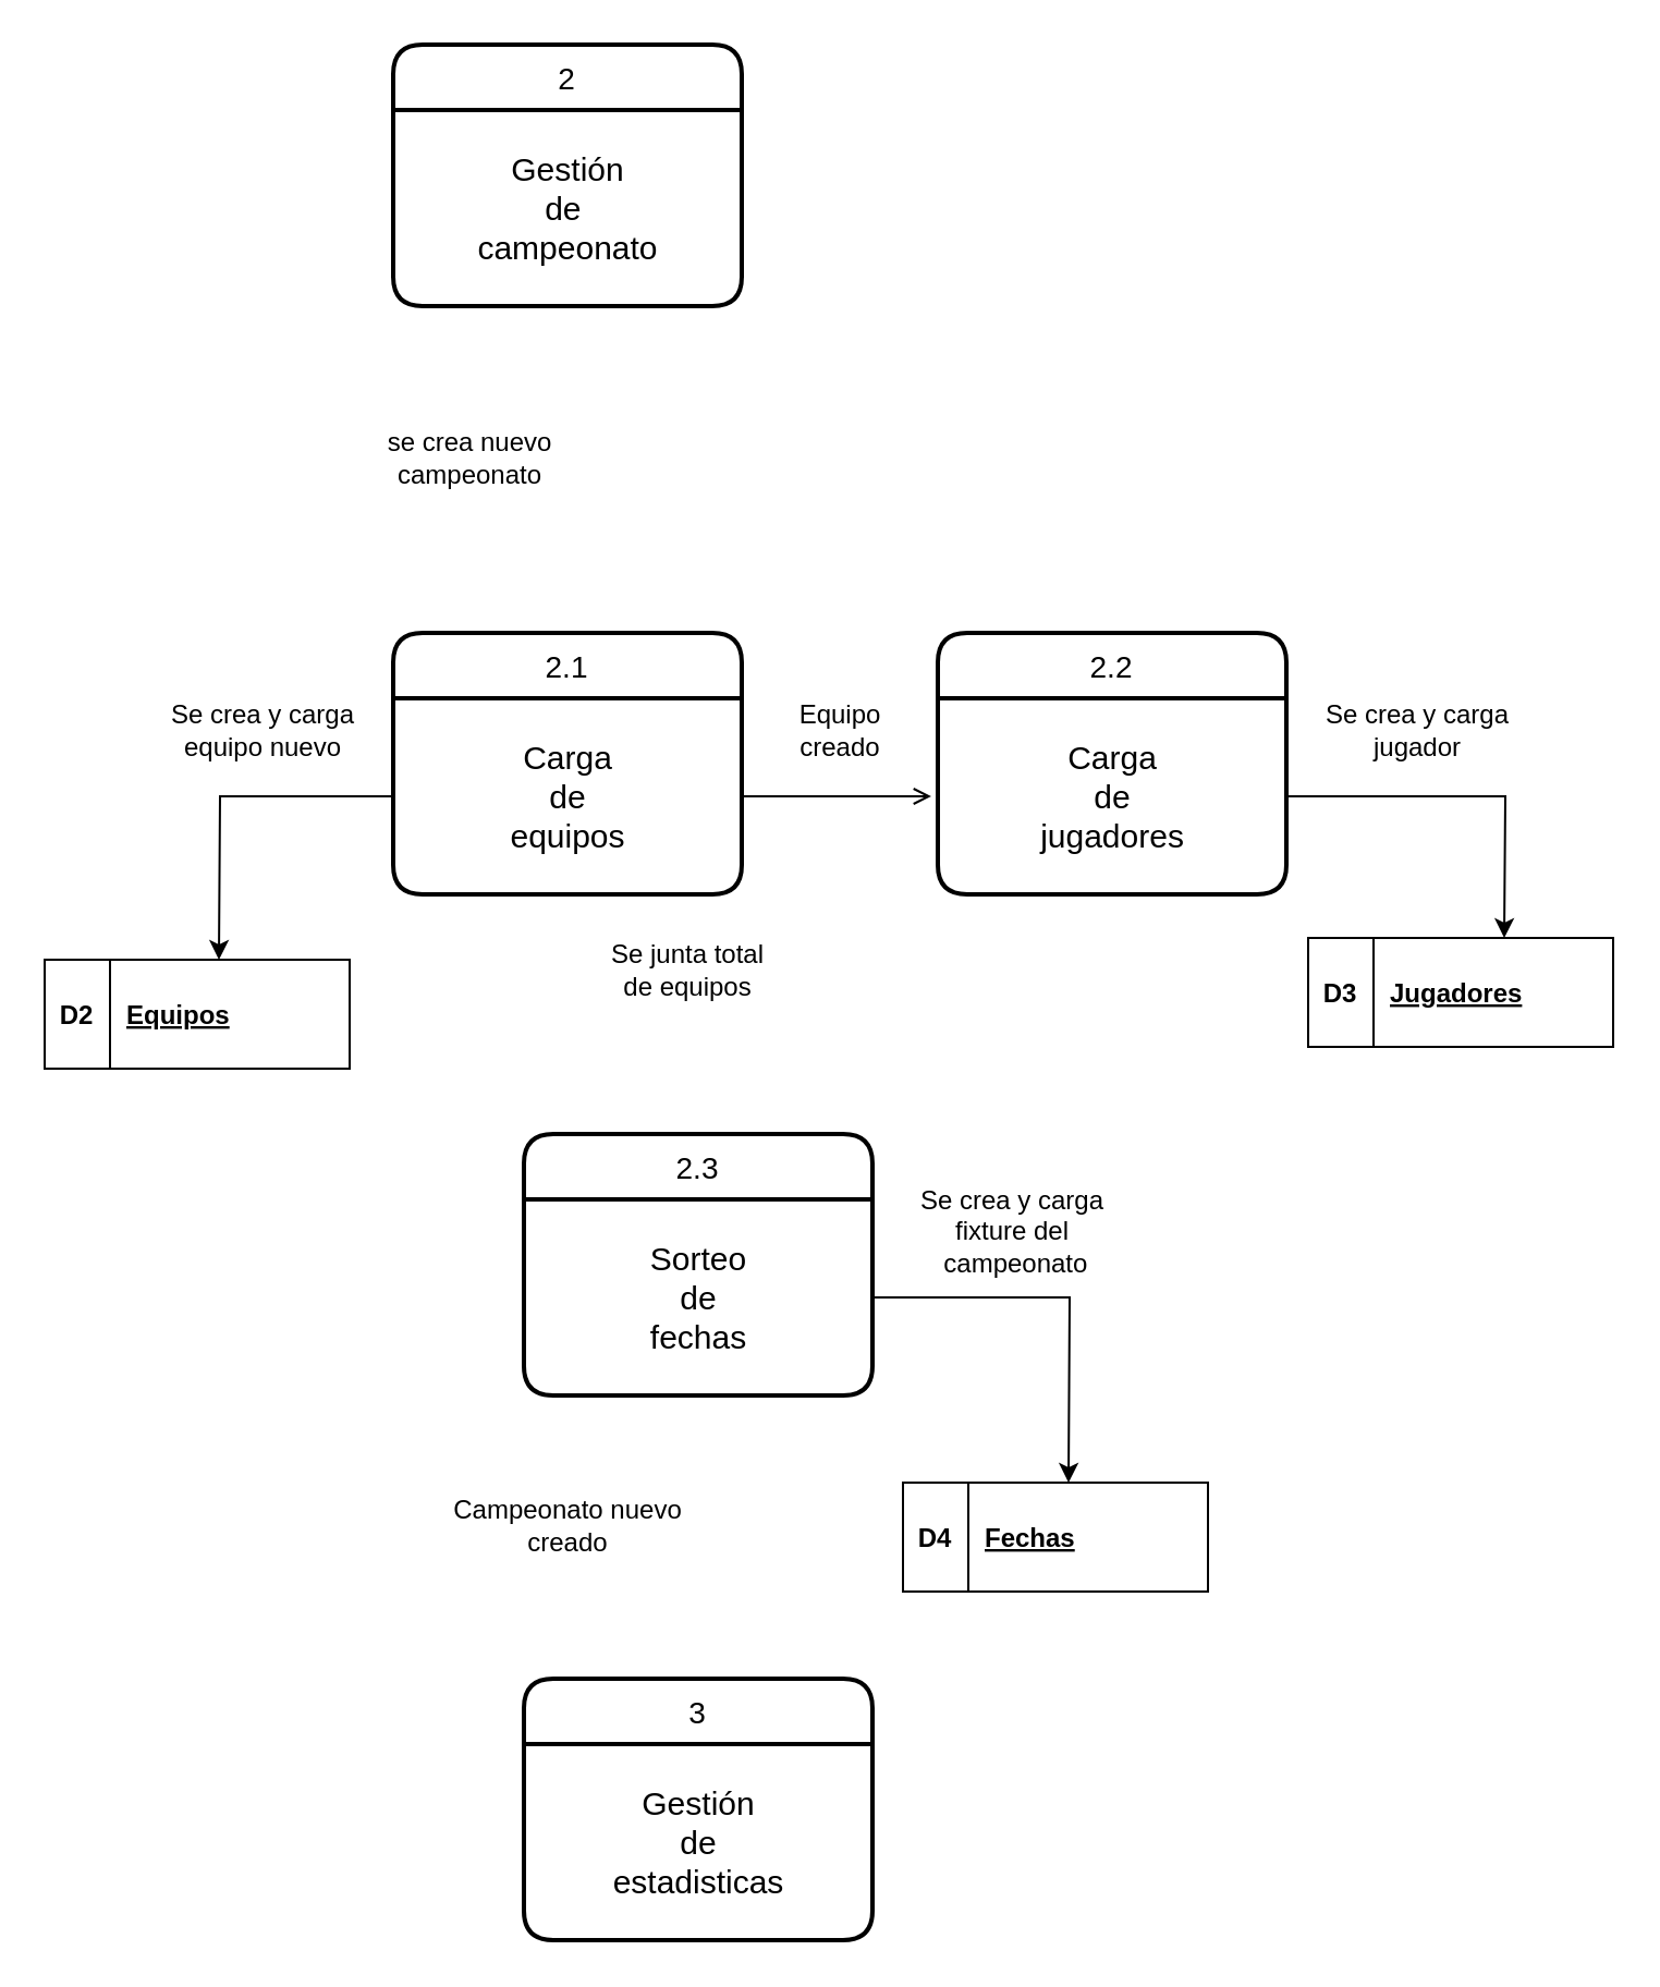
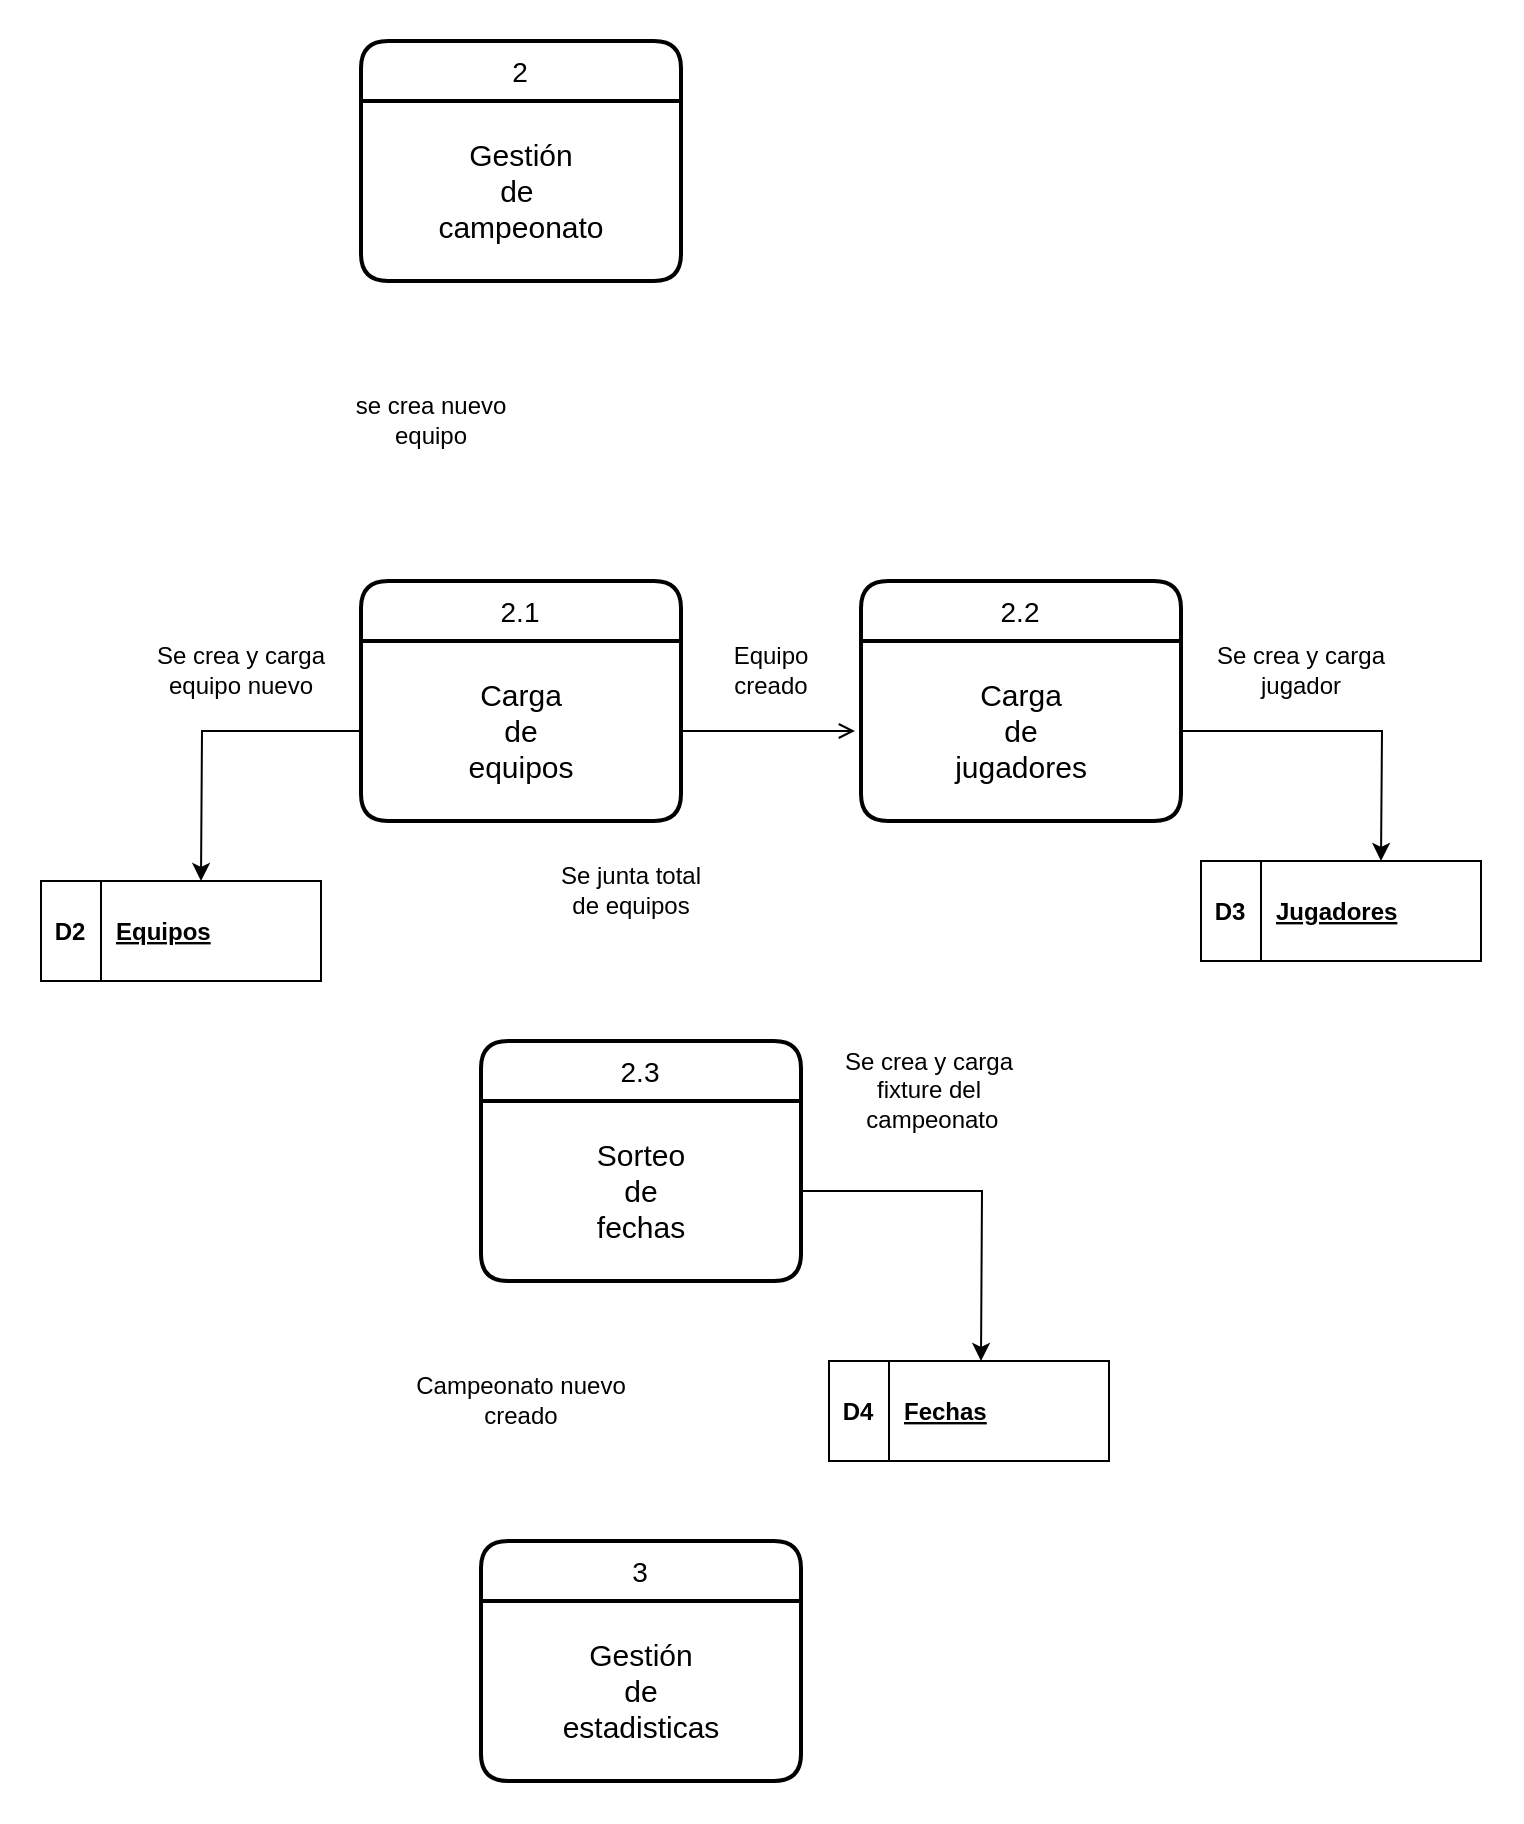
- <mxCell id="28" value="se crea nuevo&lt;br&gt;campeonato" style="text;html=1;align=center;verticalAlign=middle;resizable=0;points=[];autosize=1;" parent="1" vertex="1"><mxGeometry x="170" y="195" width="90" height="30" as="geometry" /></mxCell>
+ <mxCell id="28" value="se crea nuevo&lt;br&gt;equipo" style="text;html=1;align=center;verticalAlign=middle;resizable=0;points=[];autosize=1;" parent="1" vertex="1"><mxGeometry x="170" y="195" width="90" height="30" as="geometry" /></mxCell>
- <mxCell id="33" value="Se crea y carga &lt;br&gt;fixture del&lt;br&gt;&amp;nbsp;campeonato" style="text;html=1;align=center;verticalAlign=middle;resizable=0;points=[];autosize=1;" parent="1" vertex="1"><mxGeometry x="414" y="540" width="100" height="50" as="geometry" /></mxCell>
+ <mxCell id="33" value="Se crea y carga &lt;br&gt;fixture del&lt;br&gt;&amp;nbsp;campeonato" style="text;html=1;align=center;verticalAlign=middle;resizable=0;points=[];autosize=1;" parent="1" vertex="1"><mxGeometry x="414" y="520" width="100" height="50" as="geometry" /></mxCell>
